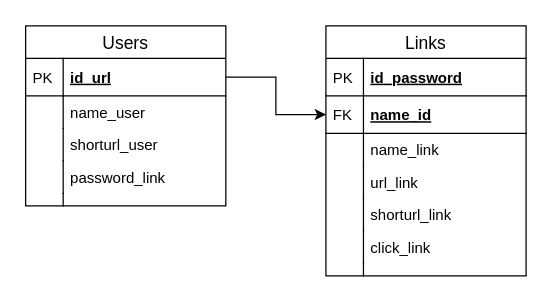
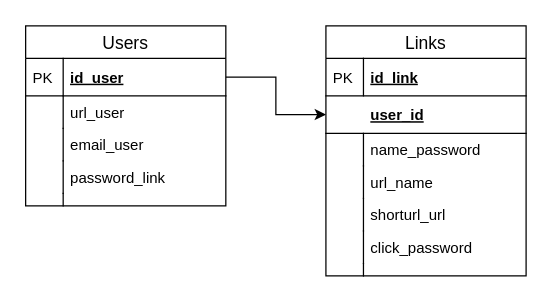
- <mxCell id="19" value="id_url" style="shape=partialRectangle;top=0;left=0;right=0;bottom=1;align=left;verticalAlign=middle;fillColor=none;spacingLeft=34;spacingRight=4;overflow=hidden;rotatable=0;points=[[0,0.5],[1,0.5]];portConstraint=eastwest;dropTarget=0;fontStyle=5;fontSize=12;" vertex="1" parent="18"><mxGeometry y="26" width="160" height="30" as="geometry" /></mxCell>
+ <mxCell id="19" value="id_user" style="shape=partialRectangle;top=0;left=0;right=0;bottom=1;align=left;verticalAlign=middle;fillColor=none;spacingLeft=34;spacingRight=4;overflow=hidden;rotatable=0;points=[[0,0.5],[1,0.5]];portConstraint=eastwest;dropTarget=0;fontStyle=5;fontSize=12;" vertex="1" parent="18"><mxGeometry y="26" width="160" height="30" as="geometry" /></mxCell>
- <mxCell id="3" value="id_password" style="shape=partialRectangle;top=0;left=0;right=0;bottom=1;align=left;verticalAlign=middle;fillColor=none;spacingLeft=34;spacingRight=4;overflow=hidden;rotatable=0;points=[[0,0.5],[1,0.5]];portConstraint=eastwest;dropTarget=0;fontStyle=5;fontSize=12;" vertex="1" parent="2"><mxGeometry y="26" width="160" height="30" as="geometry" /></mxCell>
+ <mxCell id="3" value="id_link" style="shape=partialRectangle;top=0;left=0;right=0;bottom=1;align=left;verticalAlign=middle;fillColor=none;spacingLeft=34;spacingRight=4;overflow=hidden;rotatable=0;points=[[0,0.5],[1,0.5]];portConstraint=eastwest;dropTarget=0;fontStyle=5;fontSize=12;" vertex="1" parent="2"><mxGeometry y="26" width="160" height="30" as="geometry" /></mxCell>
- <mxCell id="21" value="name_user" style="shape=partialRectangle;top=0;left=0;right=0;bottom=0;align=left;verticalAlign=top;fillColor=none;spacingLeft=34;spacingRight=4;overflow=hidden;rotatable=0;points=[[0,0.5],[1,0.5]];portConstraint=eastwest;dropTarget=0;fontSize=12;" vertex="1" parent="18"><mxGeometry y="56" width="160" height="26" as="geometry" /></mxCell>
+ <mxCell id="21" value="url_user" style="shape=partialRectangle;top=0;left=0;right=0;bottom=0;align=left;verticalAlign=top;fillColor=none;spacingLeft=34;spacingRight=4;overflow=hidden;rotatable=0;points=[[0,0.5],[1,0.5]];portConstraint=eastwest;dropTarget=0;fontSize=12;" vertex="1" parent="18"><mxGeometry y="56" width="160" height="26" as="geometry" /></mxCell>
- <mxCell id="6" value="FK" style="shape=partialRectangle;top=0;left=0;bottom=0;fillColor=none;align=left;verticalAlign=middle;spacingLeft=4;spacingRight=4;overflow=hidden;rotatable=0;points=[];portConstraint=eastwest;part=1;fontSize=12;" vertex="1" connectable="0" parent="5"><mxGeometry width="30" height="30" as="geometry" /></mxCell>
- <mxCell id="5" value="name_id" style="shape=partialRectangle;top=0;left=0;right=0;bottom=1;align=left;verticalAlign=middle;fillColor=none;spacingLeft=34;spacingRight=4;overflow=hidden;rotatable=0;points=[[0,0.5],[1,0.5]];portConstraint=eastwest;dropTarget=0;fontStyle=5;fontSize=12;" vertex="1" parent="2"><mxGeometry y="56" width="160" height="30" as="geometry" /></mxCell>
+ <mxCell id="5" value="user_id" style="shape=partialRectangle;top=0;left=0;right=0;bottom=1;align=left;verticalAlign=middle;fillColor=none;spacingLeft=34;spacingRight=4;overflow=hidden;rotatable=0;points=[[0,0.5],[1,0.5]];portConstraint=eastwest;dropTarget=0;fontStyle=5;fontSize=12;" vertex="1" parent="2"><mxGeometry y="56" width="160" height="30" as="geometry" /></mxCell>
- <mxCell id="23" value="shorturl_user" style="shape=partialRectangle;top=0;left=0;right=0;bottom=0;align=left;verticalAlign=top;fillColor=none;spacingLeft=34;spacingRight=4;overflow=hidden;rotatable=0;points=[[0,0.5],[1,0.5]];portConstraint=eastwest;dropTarget=0;fontSize=12;" vertex="1" parent="18"><mxGeometry y="82" width="160" height="26" as="geometry" /></mxCell>
+ <mxCell id="23" value="email_user" style="shape=partialRectangle;top=0;left=0;right=0;bottom=0;align=left;verticalAlign=top;fillColor=none;spacingLeft=34;spacingRight=4;overflow=hidden;rotatable=0;points=[[0,0.5],[1,0.5]];portConstraint=eastwest;dropTarget=0;fontSize=12;" vertex="1" parent="18"><mxGeometry y="82" width="160" height="26" as="geometry" /></mxCell>
- <mxCell id="7" value="name_link" style="shape=partialRectangle;top=0;left=0;right=0;bottom=0;align=left;verticalAlign=top;fillColor=none;spacingLeft=34;spacingRight=4;overflow=hidden;rotatable=0;points=[[0,0.5],[1,0.5]];portConstraint=eastwest;dropTarget=0;fontSize=12;" vertex="1" parent="2"><mxGeometry y="86" width="160" height="26" as="geometry" /></mxCell>
+ <mxCell id="7" value="name_password" style="shape=partialRectangle;top=0;left=0;right=0;bottom=0;align=left;verticalAlign=top;fillColor=none;spacingLeft=34;spacingRight=4;overflow=hidden;rotatable=0;points=[[0,0.5],[1,0.5]];portConstraint=eastwest;dropTarget=0;fontSize=12;" vertex="1" parent="2"><mxGeometry y="86" width="160" height="26" as="geometry" /></mxCell>
- <mxCell id="9" value="url_link" style="shape=partialRectangle;top=0;left=0;right=0;bottom=0;align=left;verticalAlign=top;fillColor=none;spacingLeft=34;spacingRight=4;overflow=hidden;rotatable=0;points=[[0,0.5],[1,0.5]];portConstraint=eastwest;dropTarget=0;fontSize=12;" vertex="1" parent="2"><mxGeometry y="112" width="160" height="26" as="geometry" /></mxCell>
+ <mxCell id="9" value="url_name" style="shape=partialRectangle;top=0;left=0;right=0;bottom=0;align=left;verticalAlign=top;fillColor=none;spacingLeft=34;spacingRight=4;overflow=hidden;rotatable=0;points=[[0,0.5],[1,0.5]];portConstraint=eastwest;dropTarget=0;fontSize=12;" vertex="1" parent="2"><mxGeometry y="112" width="160" height="26" as="geometry" /></mxCell>
- <mxCell id="11" value="shorturl_link" style="shape=partialRectangle;top=0;left=0;right=0;bottom=0;align=left;verticalAlign=top;fillColor=none;spacingLeft=34;spacingRight=4;overflow=hidden;rotatable=0;points=[[0,0.5],[1,0.5]];portConstraint=eastwest;dropTarget=0;fontSize=12;" vertex="1" parent="2"><mxGeometry y="138" width="160" height="26" as="geometry" /></mxCell>
+ <mxCell id="11" value="shorturl_url" style="shape=partialRectangle;top=0;left=0;right=0;bottom=0;align=left;verticalAlign=top;fillColor=none;spacingLeft=34;spacingRight=4;overflow=hidden;rotatable=0;points=[[0,0.5],[1,0.5]];portConstraint=eastwest;dropTarget=0;fontSize=12;" vertex="1" parent="2"><mxGeometry y="138" width="160" height="26" as="geometry" /></mxCell>
- <mxCell id="13" value="click_link" style="shape=partialRectangle;top=0;left=0;right=0;bottom=0;align=left;verticalAlign=top;fillColor=none;spacingLeft=34;spacingRight=4;overflow=hidden;rotatable=0;points=[[0,0.5],[1,0.5]];portConstraint=eastwest;dropTarget=0;fontSize=12;" vertex="1" parent="2"><mxGeometry y="164" width="160" height="26" as="geometry" /></mxCell>
+ <mxCell id="13" value="click_password" style="shape=partialRectangle;top=0;left=0;right=0;bottom=0;align=left;verticalAlign=top;fillColor=none;spacingLeft=34;spacingRight=4;overflow=hidden;rotatable=0;points=[[0,0.5],[1,0.5]];portConstraint=eastwest;dropTarget=0;fontSize=12;" vertex="1" parent="2"><mxGeometry y="164" width="160" height="26" as="geometry" /></mxCell>
